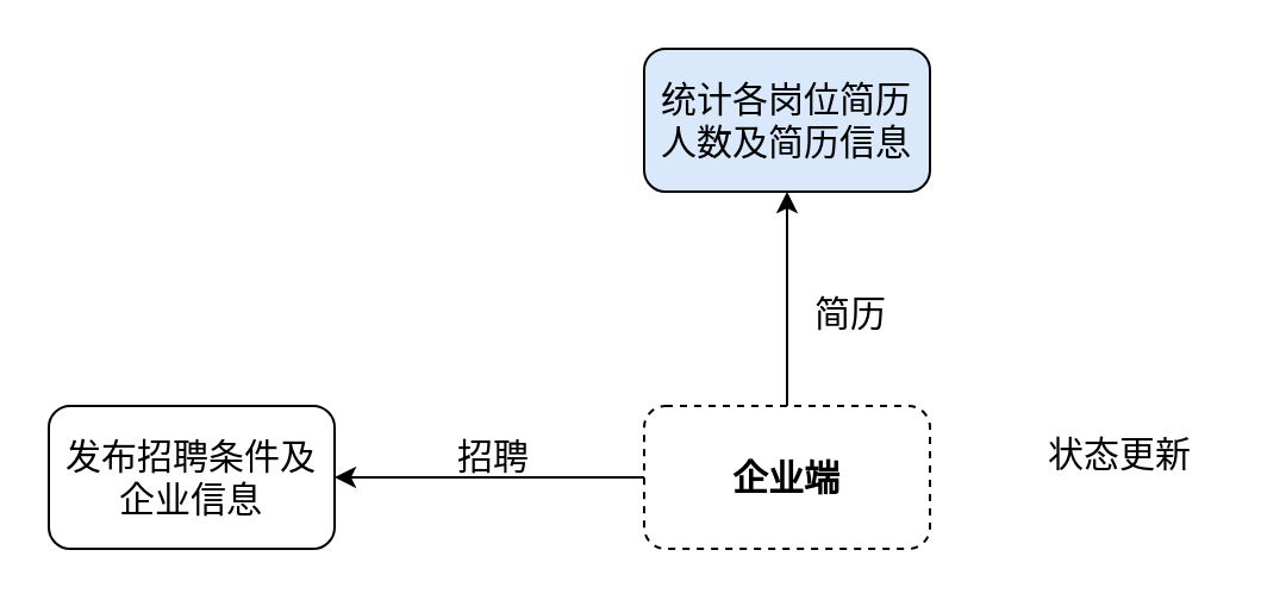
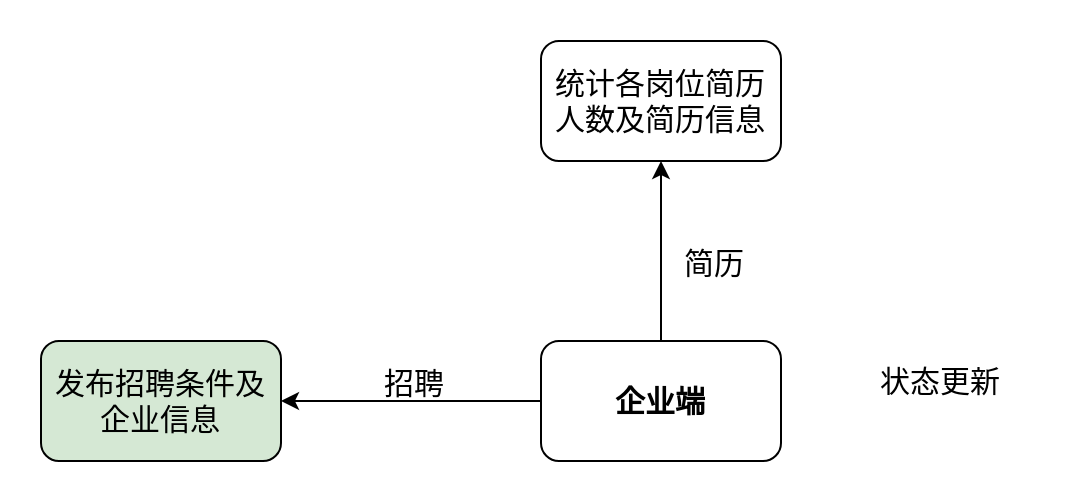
- <mxCell id="3" value="统计各岗位简历人数及简历信息" style="rounded=1;whiteSpace=wrap;html=1;fontSize=15;fillColor=#dae8fc;" parent="1" vertex="1"><mxGeometry x="270" y="20" width="120" height="60" as="geometry" /></mxCell>
+ <mxCell id="3" value="统计各岗位简历人数及简历信息" style="rounded=1;whiteSpace=wrap;html=1;fontSize=15;" parent="1" vertex="1"><mxGeometry x="270" y="20" width="120" height="60" as="geometry" /></mxCell>
- <mxCell id="4" value="发布招聘条件及企业信息" style="rounded=1;whiteSpace=wrap;html=1;fontSize=15;" parent="1" vertex="1"><mxGeometry x="20" y="170" width="120" height="60" as="geometry" /></mxCell>
+ <mxCell id="4" value="发布招聘条件及企业信息" style="rounded=1;whiteSpace=wrap;html=1;fontSize=15;fillColor=#d5e8d4;" parent="1" vertex="1"><mxGeometry x="20" y="170" width="120" height="60" as="geometry" /></mxCell>
- <mxCell id="2" value="&lt;b style=&quot;font-size: 15px&quot;&gt;企业端&lt;/b&gt;" style="rounded=1;whiteSpace=wrap;html=1;fontStyle=0;fontSize=15;dashed=1;" parent="1" vertex="1"><mxGeometry x="270" y="170" width="120" height="60" as="geometry" /></mxCell>
+ <mxCell id="2" value="&lt;b style=&quot;font-size: 15px&quot;&gt;企业端&lt;/b&gt;" style="rounded=1;whiteSpace=wrap;html=1;fontStyle=0;fontSize=15;" parent="1" vertex="1"><mxGeometry x="270" y="170" width="120" height="60" as="geometry" /></mxCell>
